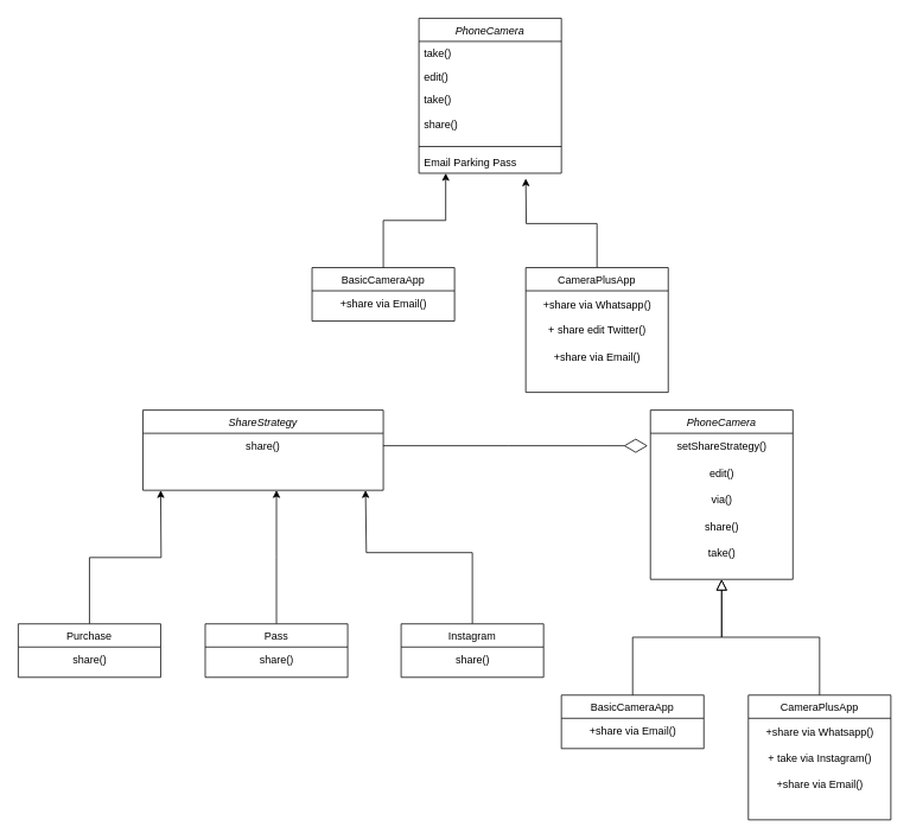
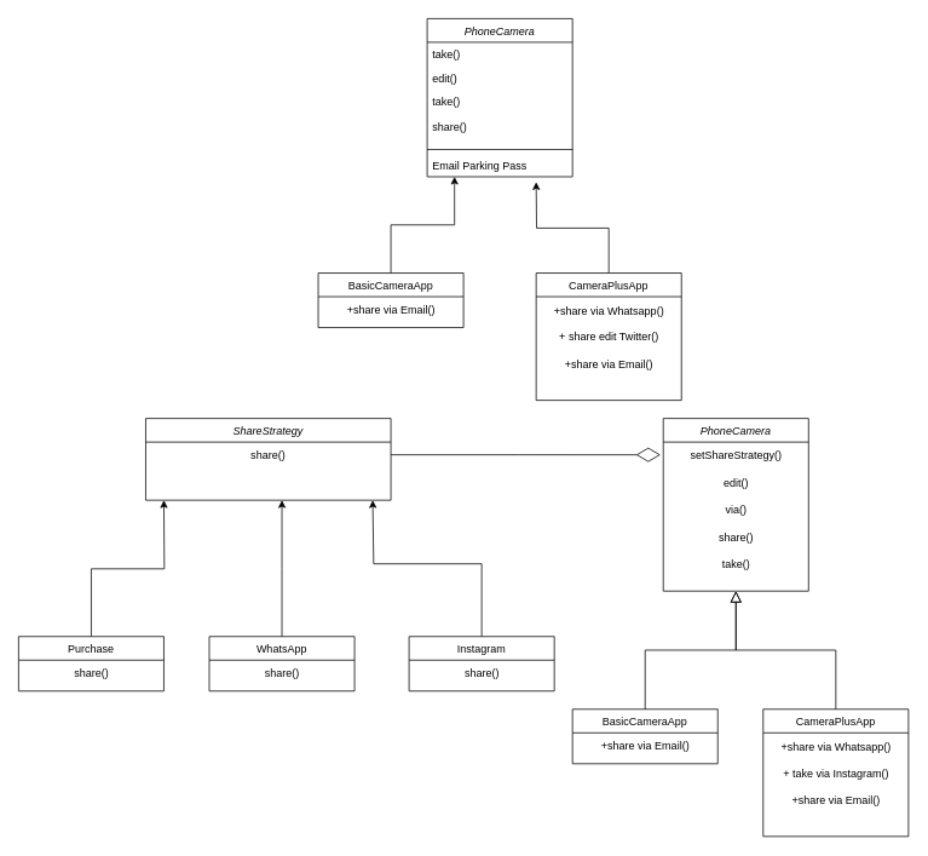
- <mxCell id="34" value="Pass" style="swimlane;fontStyle=0;align=center;verticalAlign=top;childLayout=stackLayout;horizontal=1;startSize=26;horizontalStack=0;resizeParent=1;resizeLast=0;collapsible=1;marginBottom=0;rounded=0;shadow=0;strokeWidth=1;" vertex="1" parent="1"><mxGeometry x="230" y="700" width="160" height="60" as="geometry"><mxRectangle x="130" y="380" width="160" height="26" as="alternateBounds" /></mxGeometry></mxCell>
+ <mxCell id="34" value="WhatsApp" style="swimlane;fontStyle=0;align=center;verticalAlign=top;childLayout=stackLayout;horizontal=1;startSize=26;horizontalStack=0;resizeParent=1;resizeLast=0;collapsible=1;marginBottom=0;rounded=0;shadow=0;strokeWidth=1;" vertex="1" parent="1"><mxGeometry x="230" y="700" width="160" height="60" as="geometry"><mxRectangle x="130" y="380" width="160" height="26" as="alternateBounds" /></mxGeometry></mxCell>
